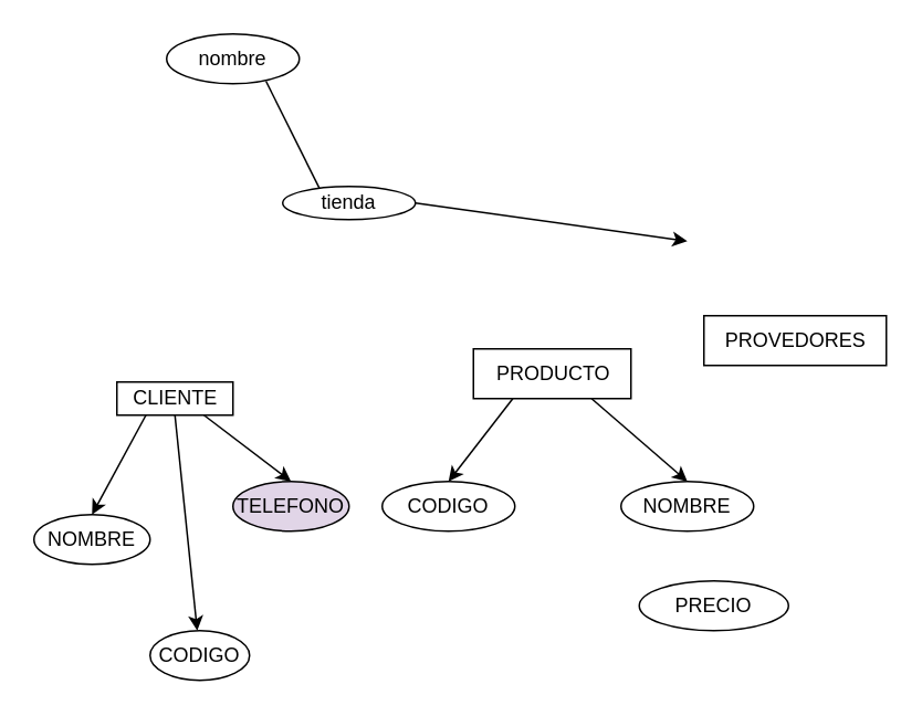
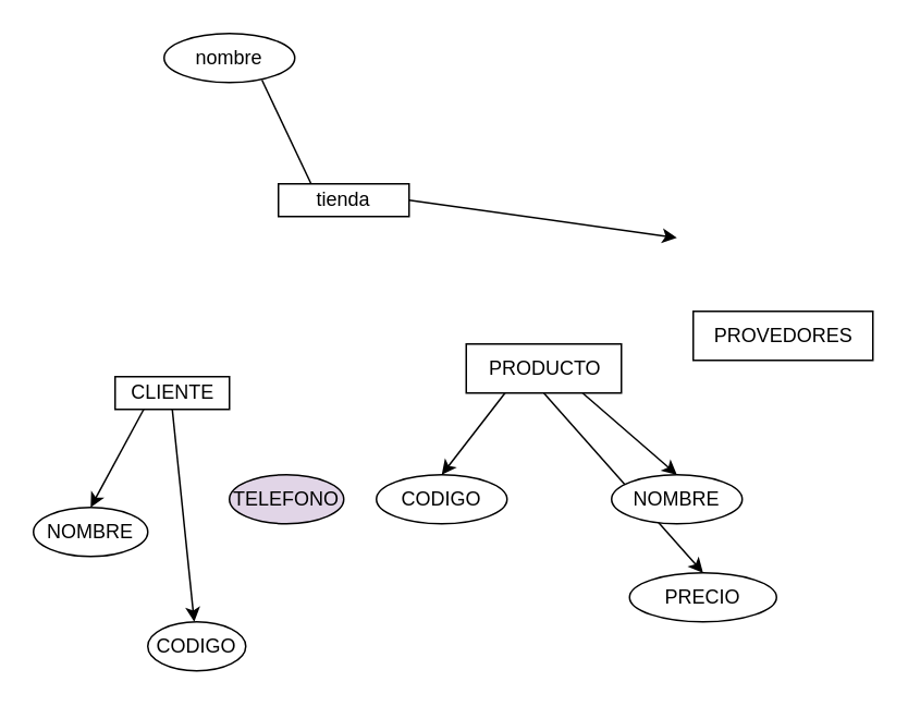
- <mxCell id="4" value="&amp;nbsp;tienda&amp;nbsp;" style="ellipse;whiteSpace=wrap;html=1;" parent="1" vertex="1"><mxGeometry x="170" y="112" width="80" height="20" as="geometry" /></mxCell>
+ <mxCell id="4" value="&amp;nbsp;tienda&amp;nbsp;" style="rounded=0;whiteSpace=wrap;html=1;" parent="1" vertex="1"><mxGeometry x="170" y="112" width="80" height="20" as="geometry" /></mxCell>
- <mxCell id="7" style="edgeStyle=none;html=1;exitX=0.75;exitY=1;exitDx=0;exitDy=0;entryX=0.5;entryY=0;entryDx=0;entryDy=0;" edge="1" parent="1" source="9" target="16"><mxGeometry relative="1" as="geometry" /></mxCell>
+ <mxCell id="12" style="edgeStyle=none;html=1;exitX=0.5;exitY=1;exitDx=0;exitDy=0;entryX=0.5;entryY=0;entryDx=0;entryDy=0;" edge="1" parent="1" source="13" target="20"><mxGeometry relative="1" as="geometry" /></mxCell>
